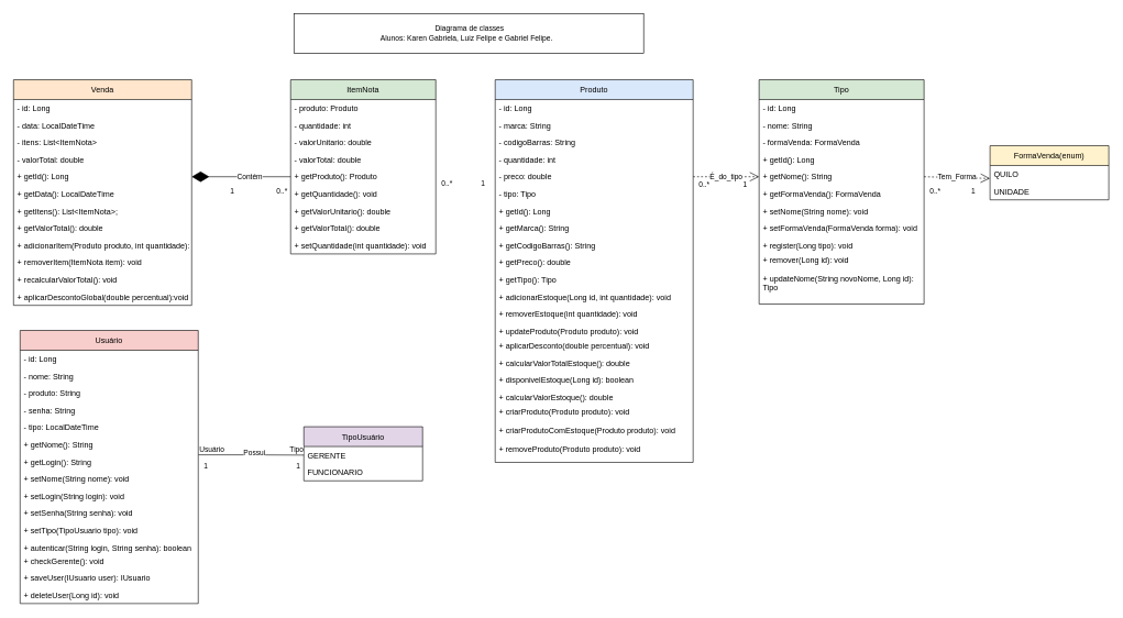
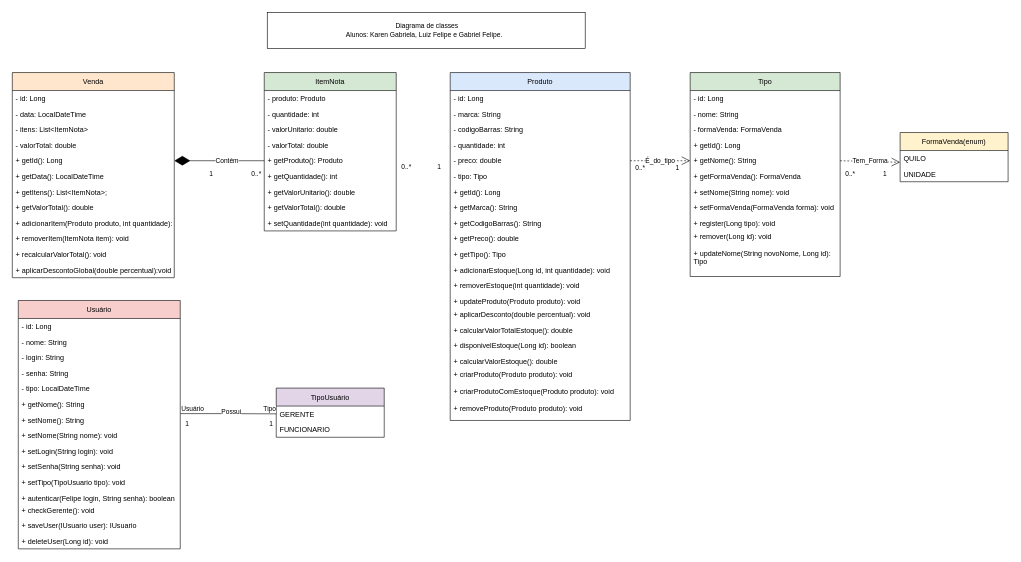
- <mxCell id="74" value="+ getQuantidade(): void" style="text;strokeColor=none;fillColor=none;align=left;verticalAlign=top;spacingLeft=4;spacingRight=4;overflow=hidden;rotatable=0;points=[[0,0.5],[1,0.5]];portConstraint=eastwest;" parent="68" vertex="1"><mxGeometry y="160" width="220" height="26" as="geometry" /></mxCell>
+ <mxCell id="74" value="+ getQuantidade(): int" style="text;strokeColor=none;fillColor=none;align=left;verticalAlign=top;spacingLeft=4;spacingRight=4;overflow=hidden;rotatable=0;points=[[0,0.5],[1,0.5]];portConstraint=eastwest;" parent="68" vertex="1"><mxGeometry y="160" width="220" height="26" as="geometry" /></mxCell>
- <mxCell id="39" value="- produto: String" style="text;strokeColor=none;fillColor=none;align=left;verticalAlign=top;spacingLeft=4;spacingRight=4;overflow=hidden;rotatable=0;points=[[0,0.5],[1,0.5]];portConstraint=eastwest;" parent="36" vertex="1"><mxGeometry y="82" width="270" height="26" as="geometry" /></mxCell>
+ <mxCell id="39" value="- login: String" style="text;strokeColor=none;fillColor=none;align=left;verticalAlign=top;spacingLeft=4;spacingRight=4;overflow=hidden;rotatable=0;points=[[0,0.5],[1,0.5]];portConstraint=eastwest;" parent="36" vertex="1"><mxGeometry y="82" width="270" height="26" as="geometry" /></mxCell>
- <mxCell id="43" value="+ getLogin(): String" style="text;strokeColor=none;fillColor=none;align=left;verticalAlign=top;spacingLeft=4;spacingRight=4;overflow=hidden;rotatable=0;points=[[0,0.5],[1,0.5]];portConstraint=eastwest;" parent="36" vertex="1"><mxGeometry y="186" width="270" height="26" as="geometry" /></mxCell>
+ <mxCell id="43" value="+ setNome(): String" style="text;strokeColor=none;fillColor=none;align=left;verticalAlign=top;spacingLeft=4;spacingRight=4;overflow=hidden;rotatable=0;points=[[0,0.5],[1,0.5]];portConstraint=eastwest;" parent="36" vertex="1"><mxGeometry y="186" width="270" height="26" as="geometry" /></mxCell>
- <mxCell id="48" value="+ autenticar(String login, String senha): boolean" style="text;strokeColor=none;fillColor=none;align=left;verticalAlign=top;spacingLeft=4;spacingRight=4;overflow=hidden;rotatable=0;points=[[0,0.5],[1,0.5]];portConstraint=eastwest;" parent="36" vertex="1"><mxGeometry y="316" width="270" height="20" as="geometry" /></mxCell>
+ <mxCell id="48" value="+ autenticar(Felipe login, String senha): boolean" style="text;strokeColor=none;fillColor=none;align=left;verticalAlign=top;spacingLeft=4;spacingRight=4;overflow=hidden;rotatable=0;points=[[0,0.5],[1,0.5]];portConstraint=eastwest;" parent="36" vertex="1"><mxGeometry y="316" width="270" height="20" as="geometry" /></mxCell>
